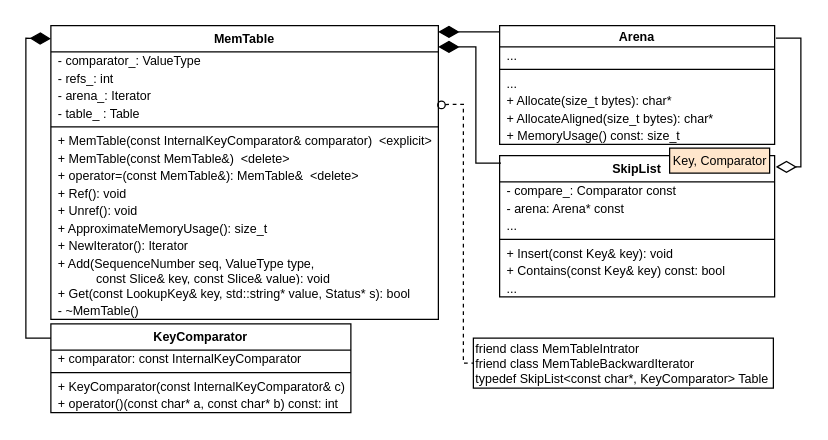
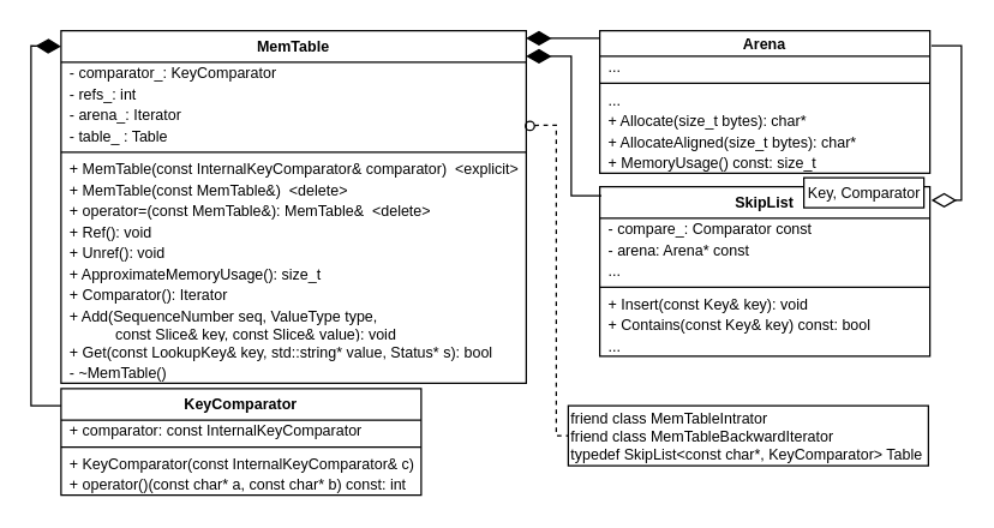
- <mxCell id="8" value="- comparator_: ValueType" style="text;strokeColor=none;fillColor=none;align=left;verticalAlign=middle;spacingLeft=4;spacingRight=4;overflow=hidden;rotatable=0;points=[[0,0.5],[1,0.5]];portConstraint=eastwest;fontSize=10;" vertex="1" parent="7"><mxGeometry y="21" width="310" height="14" as="geometry" /></mxCell>
+ <mxCell id="8" value="- comparator_: KeyComparator" style="text;strokeColor=none;fillColor=none;align=left;verticalAlign=middle;spacingLeft=4;spacingRight=4;overflow=hidden;rotatable=0;points=[[0,0.5],[1,0.5]];portConstraint=eastwest;fontSize=10;" vertex="1" parent="7"><mxGeometry y="21" width="310" height="14" as="geometry" /></mxCell>
- <mxCell id="38" value="&lt;span style=&quot;text-align: left&quot;&gt;Key, Comparator&lt;/span&gt;" style="html=1;fontSize=10;fillColor=#ffe6cc;" vertex="1" parent="1"><mxGeometry x="535" y="118" width="80" height="20" as="geometry" /></mxCell>
+ <mxCell id="38" value="&lt;span style=&quot;text-align: left&quot;&gt;Key, Comparator&lt;/span&gt;" style="html=1;fontSize=10;" vertex="1" parent="1"><mxGeometry x="535" y="118" width="80" height="20" as="geometry" /></mxCell>
- <mxCell id="19" value="+ NewIterator(): Iterator" style="text;strokeColor=none;fillColor=none;align=left;verticalAlign=middle;spacingLeft=4;spacingRight=4;overflow=hidden;rotatable=0;points=[[0,0.5],[1,0.5]];portConstraint=eastwest;fontSize=10;" vertex="1" parent="7"><mxGeometry y="169" width="310" height="14" as="geometry" /></mxCell>
+ <mxCell id="19" value="+ Comparator(): Iterator" style="text;strokeColor=none;fillColor=none;align=left;verticalAlign=middle;spacingLeft=4;spacingRight=4;overflow=hidden;rotatable=0;points=[[0,0.5],[1,0.5]];portConstraint=eastwest;fontSize=10;" vertex="1" parent="7"><mxGeometry y="169" width="310" height="14" as="geometry" /></mxCell>
